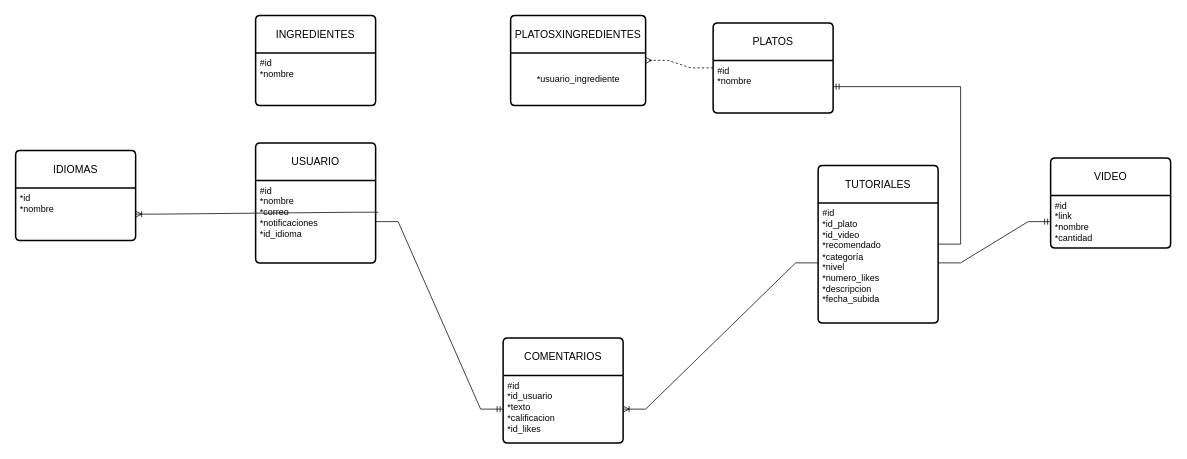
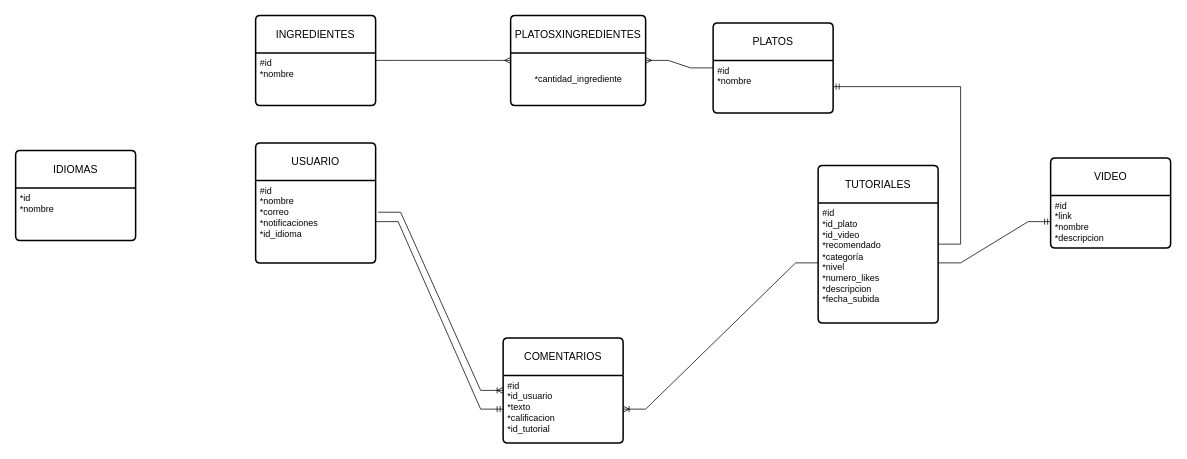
+ <mxCell id="22" value="" style="edgeStyle=entityRelationEdgeStyle;fontSize=12;html=1;endArrow=ERmany;rounded=0;" parent="1" source="2" target="8" edge="1"><mxGeometry width="100" height="100" relative="1" as="geometry"><mxPoint x="520" y="110" as="sourcePoint" /><mxPoint x="630" y="10" as="targetPoint" /></mxGeometry></mxCell>
- <mxCell id="23" value="" style="edgeStyle=entityRelationEdgeStyle;fontSize=12;html=1;endArrow=ERmany;rounded=0;dashed=1;" parent="1" source="6" target="8" edge="1"><mxGeometry width="100" height="100" relative="1" as="geometry"><mxPoint x="920" y="50" as="sourcePoint" /><mxPoint x="1020" y="-50" as="targetPoint" /></mxGeometry></mxCell>
+ <mxCell id="23" value="" style="edgeStyle=entityRelationEdgeStyle;fontSize=12;html=1;endArrow=ERmany;rounded=0;" parent="1" source="6" target="8" edge="1"><mxGeometry width="100" height="100" relative="1" as="geometry"><mxPoint x="920" y="50" as="sourcePoint" /><mxPoint x="1020" y="-50" as="targetPoint" /></mxGeometry></mxCell>
- <mxCell id="9" value="*usuario_ingrediente" style="text;html=1;align=center;verticalAlign=middle;resizable=0;points=[];autosize=1;strokeColor=none;fillColor=none;" parent="8" vertex="1"><mxGeometry y="50" width="180" height="70" as="geometry" /></mxCell>
+ <mxCell id="9" value="*cantidad_ingrediente" style="text;html=1;align=center;verticalAlign=middle;resizable=0;points=[];autosize=1;strokeColor=none;fillColor=none;" parent="8" vertex="1"><mxGeometry y="50" width="180" height="70" as="geometry" /></mxCell>
- <mxCell id="20" value="" style="edgeStyle=entityRelationEdgeStyle;fontSize=12;html=1;endArrow=ERoneToMany;rounded=0;exitX=1.021;exitY=0.386;exitDx=0;exitDy=0;exitPerimeter=0;" parent="1" source="11" target="17" edge="1"><mxGeometry width="100" height="100" relative="1" as="geometry"><mxPoint x="460" y="510" as="sourcePoint" /><mxPoint x="560" y="410" as="targetPoint" /></mxGeometry></mxCell>
+ <mxCell id="20" value="" style="edgeStyle=entityRelationEdgeStyle;fontSize=12;html=1;endArrow=ERoneToMany;rounded=0;exitX=1.021;exitY=0.386;exitDx=0;exitDy=0;exitPerimeter=0;" parent="1" source="11" target="14" edge="1"><mxGeometry width="100" height="100" relative="1" as="geometry"><mxPoint x="460" y="510" as="sourcePoint" /><mxPoint x="560" y="410" as="targetPoint" /></mxGeometry></mxCell>
- <mxCell id="13" value="#id&lt;div&gt;*link&lt;/div&gt;&lt;div&gt;*nombre&lt;/div&gt;&lt;div&gt;*cantidad&lt;/div&gt;" style="align=left;strokeColor=none;fillColor=none;spacingLeft=4;fontSize=12;verticalAlign=top;resizable=0;rotatable=0;part=1;html=1;" parent="12" vertex="1"><mxGeometry y="50" width="160" height="70" as="geometry" /></mxCell>
+ <mxCell id="13" value="#id&lt;div&gt;*link&lt;/div&gt;&lt;div&gt;*nombre&lt;/div&gt;&lt;div&gt;*descripcion&lt;/div&gt;" style="align=left;strokeColor=none;fillColor=none;spacingLeft=4;fontSize=12;verticalAlign=top;resizable=0;rotatable=0;part=1;html=1;" parent="12" vertex="1"><mxGeometry y="50" width="160" height="70" as="geometry" /></mxCell>
- <mxCell id="15" value="#id&lt;div&gt;*id_usuario&lt;/div&gt;&lt;div&gt;*texto&lt;/div&gt;&lt;div&gt;*calificacion&lt;/div&gt;&lt;div&gt;*id_likes&lt;/div&gt;" style="align=left;strokeColor=none;fillColor=none;spacingLeft=4;fontSize=12;verticalAlign=top;resizable=0;rotatable=0;part=1;html=1;" parent="14" vertex="1"><mxGeometry y="50" width="160" height="90" as="geometry" /></mxCell>
+ <mxCell id="15" value="#id&lt;div&gt;*id_usuario&lt;/div&gt;&lt;div&gt;*texto&lt;/div&gt;&lt;div&gt;*calificacion&lt;/div&gt;&lt;div&gt;*id_tutorial&lt;/div&gt;" style="align=left;strokeColor=none;fillColor=none;spacingLeft=4;fontSize=12;verticalAlign=top;resizable=0;rotatable=0;part=1;html=1;" parent="14" vertex="1"><mxGeometry y="50" width="160" height="90" as="geometry" /></mxCell>
